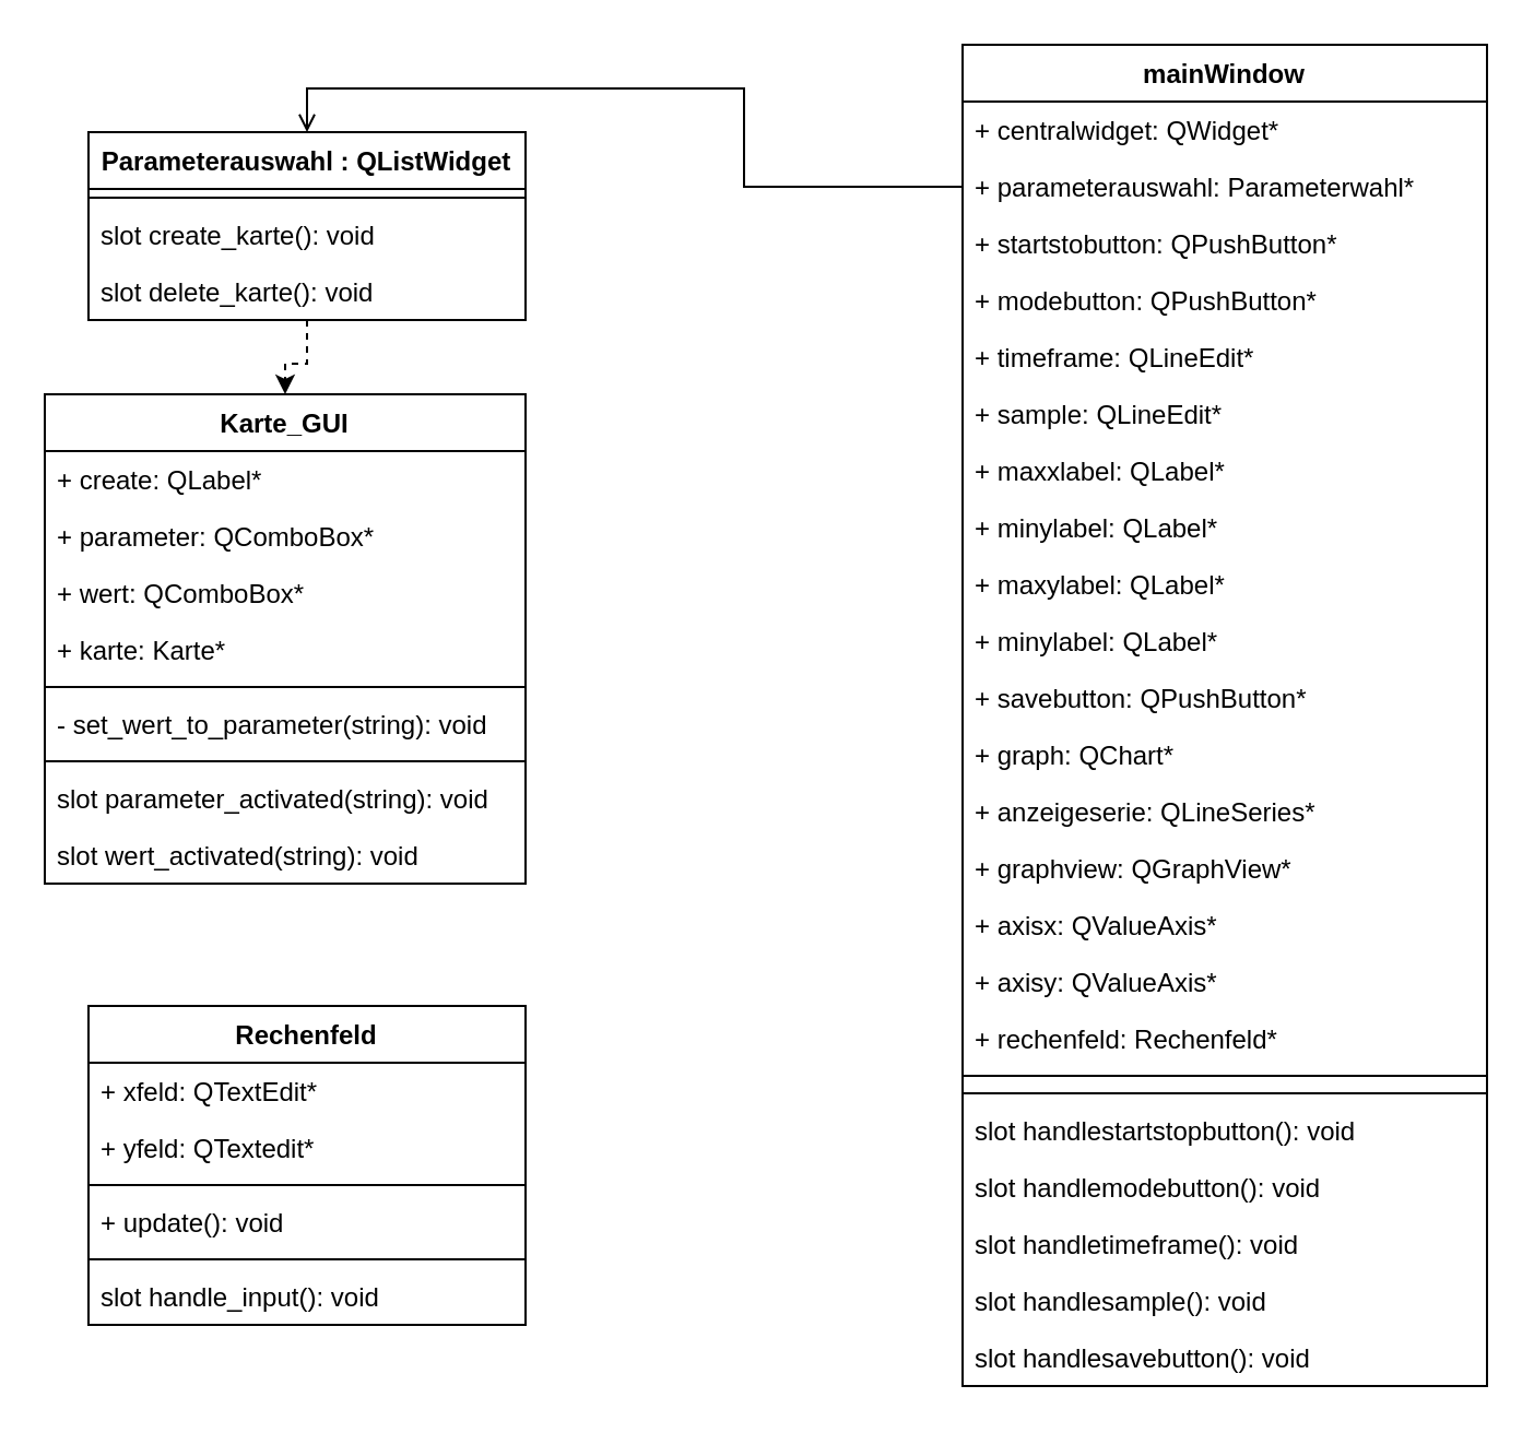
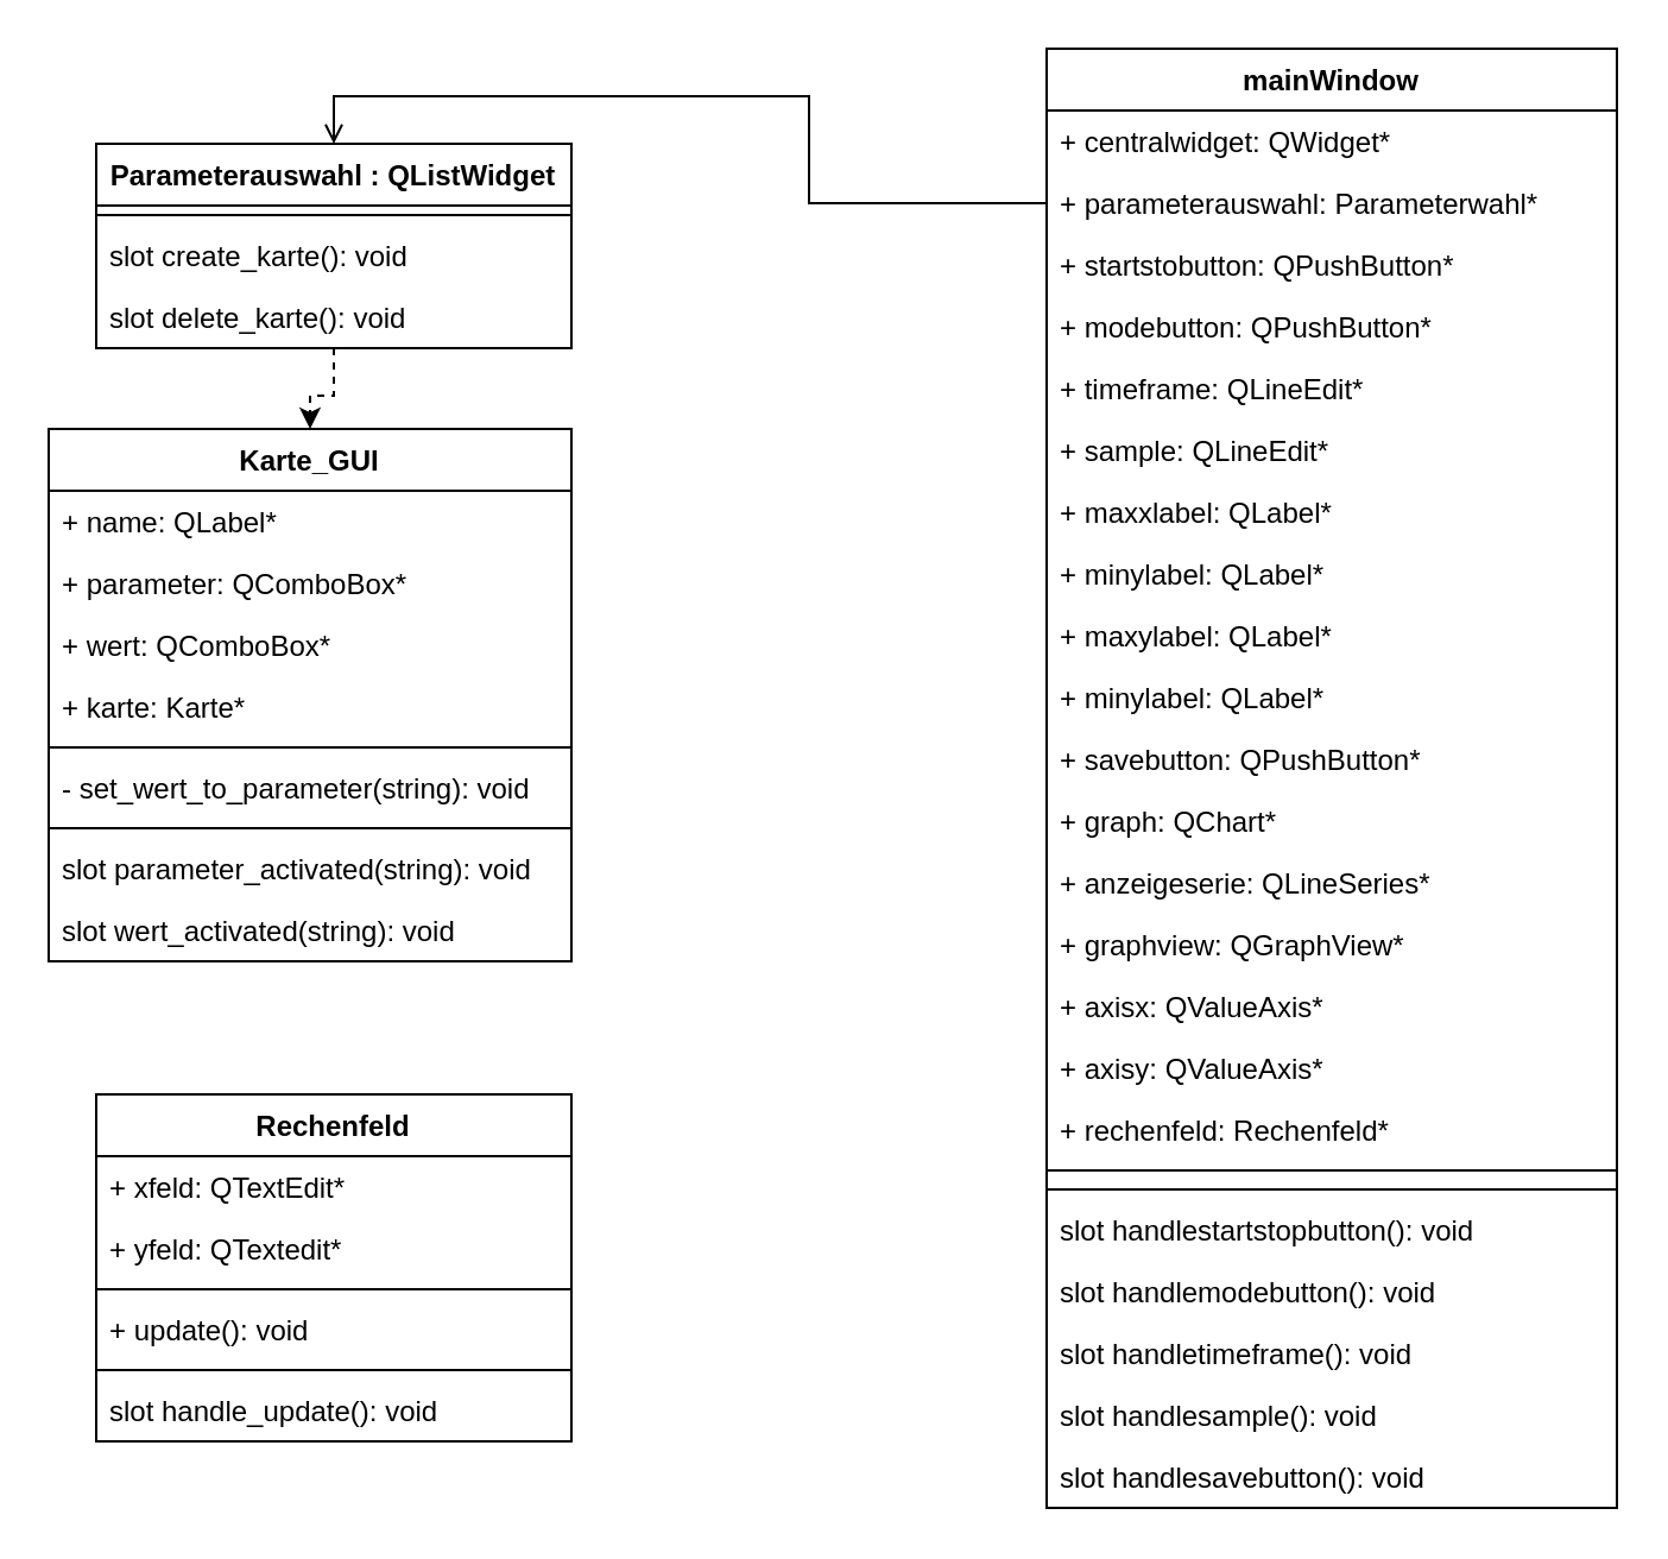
- <mxCell id="33" value="+ create: QLabel*" style="text;strokeColor=none;fillColor=none;align=left;verticalAlign=top;spacingLeft=4;spacingRight=4;overflow=hidden;rotatable=0;points=[[0,0.5],[1,0.5]];portConstraint=eastwest;" vertex="1" parent="32"><mxGeometry y="26" width="220" height="26" as="geometry" /></mxCell>
+ <mxCell id="33" value="+ name: QLabel*" style="text;strokeColor=none;fillColor=none;align=left;verticalAlign=top;spacingLeft=4;spacingRight=4;overflow=hidden;rotatable=0;points=[[0,0.5],[1,0.5]];portConstraint=eastwest;" vertex="1" parent="32"><mxGeometry y="26" width="220" height="26" as="geometry" /></mxCell>
- <mxCell id="48" value="slot handle_input(): void" style="text;strokeColor=none;fillColor=none;align=left;verticalAlign=top;spacingLeft=4;spacingRight=4;overflow=hidden;rotatable=0;points=[[0,0.5],[1,0.5]];portConstraint=eastwest;" vertex="1" parent="42"><mxGeometry y="120" width="200" height="26" as="geometry" /></mxCell>
+ <mxCell id="48" value="slot handle_update(): void" style="text;strokeColor=none;fillColor=none;align=left;verticalAlign=top;spacingLeft=4;spacingRight=4;overflow=hidden;rotatable=0;points=[[0,0.5],[1,0.5]];portConstraint=eastwest;" vertex="1" parent="42"><mxGeometry y="120" width="200" height="26" as="geometry" /></mxCell>
